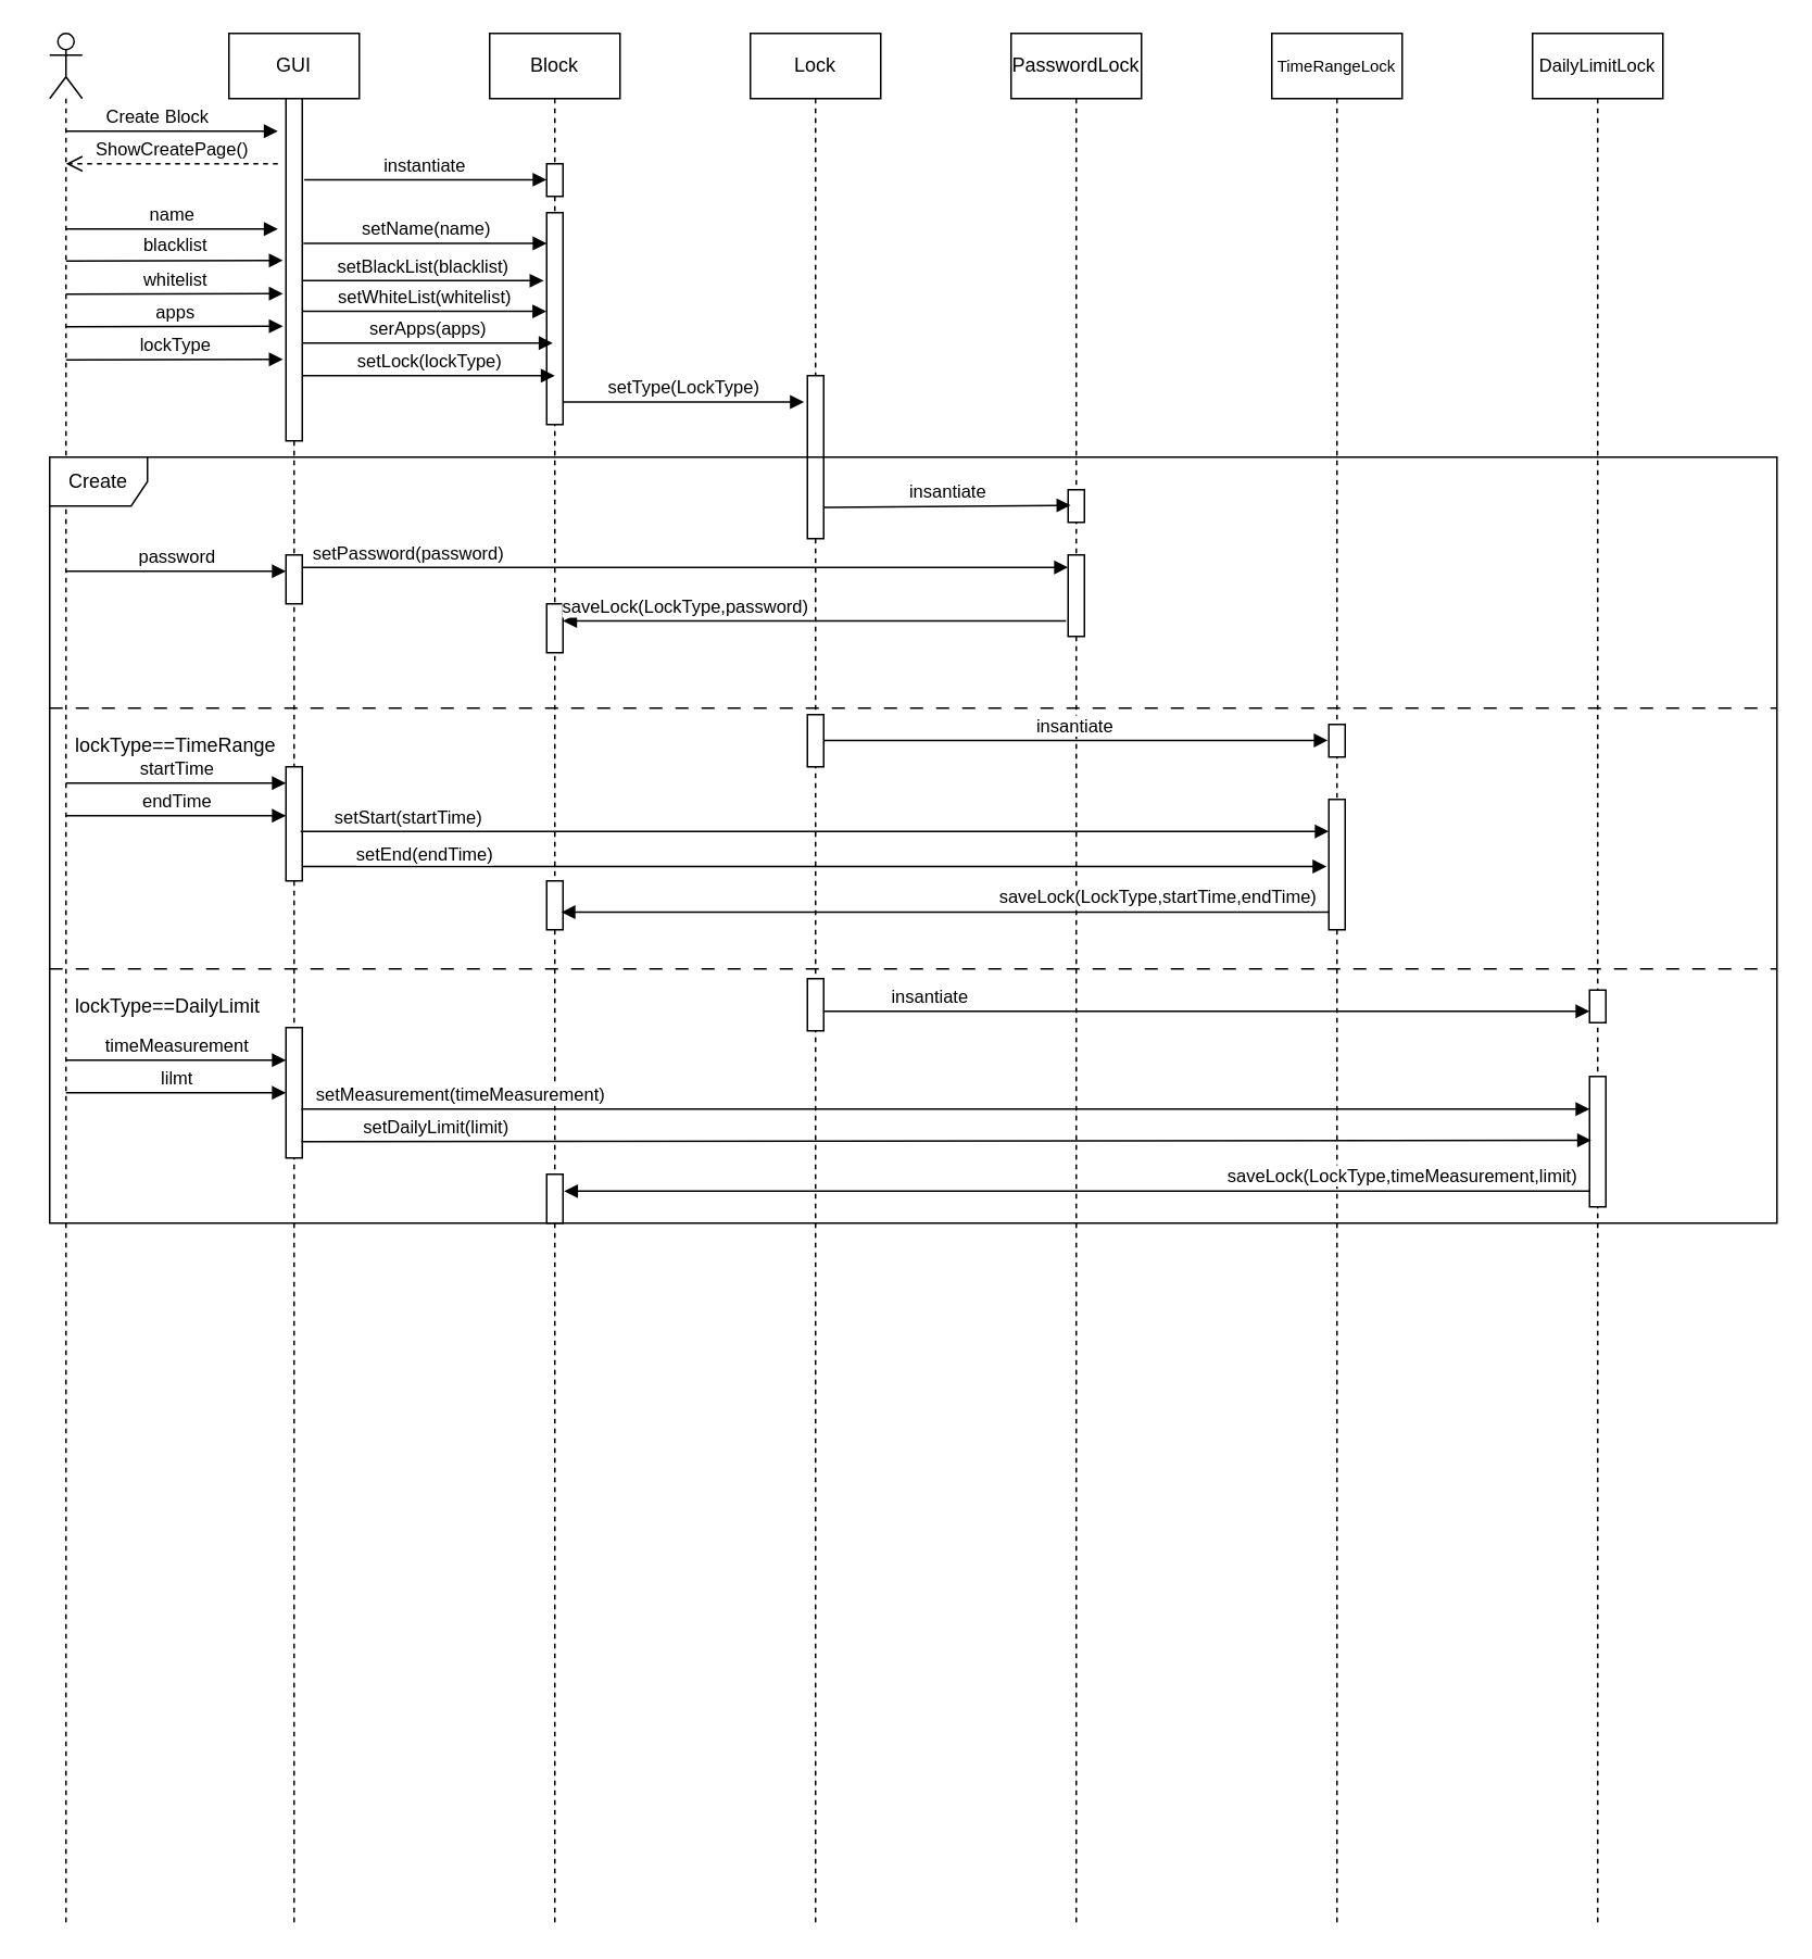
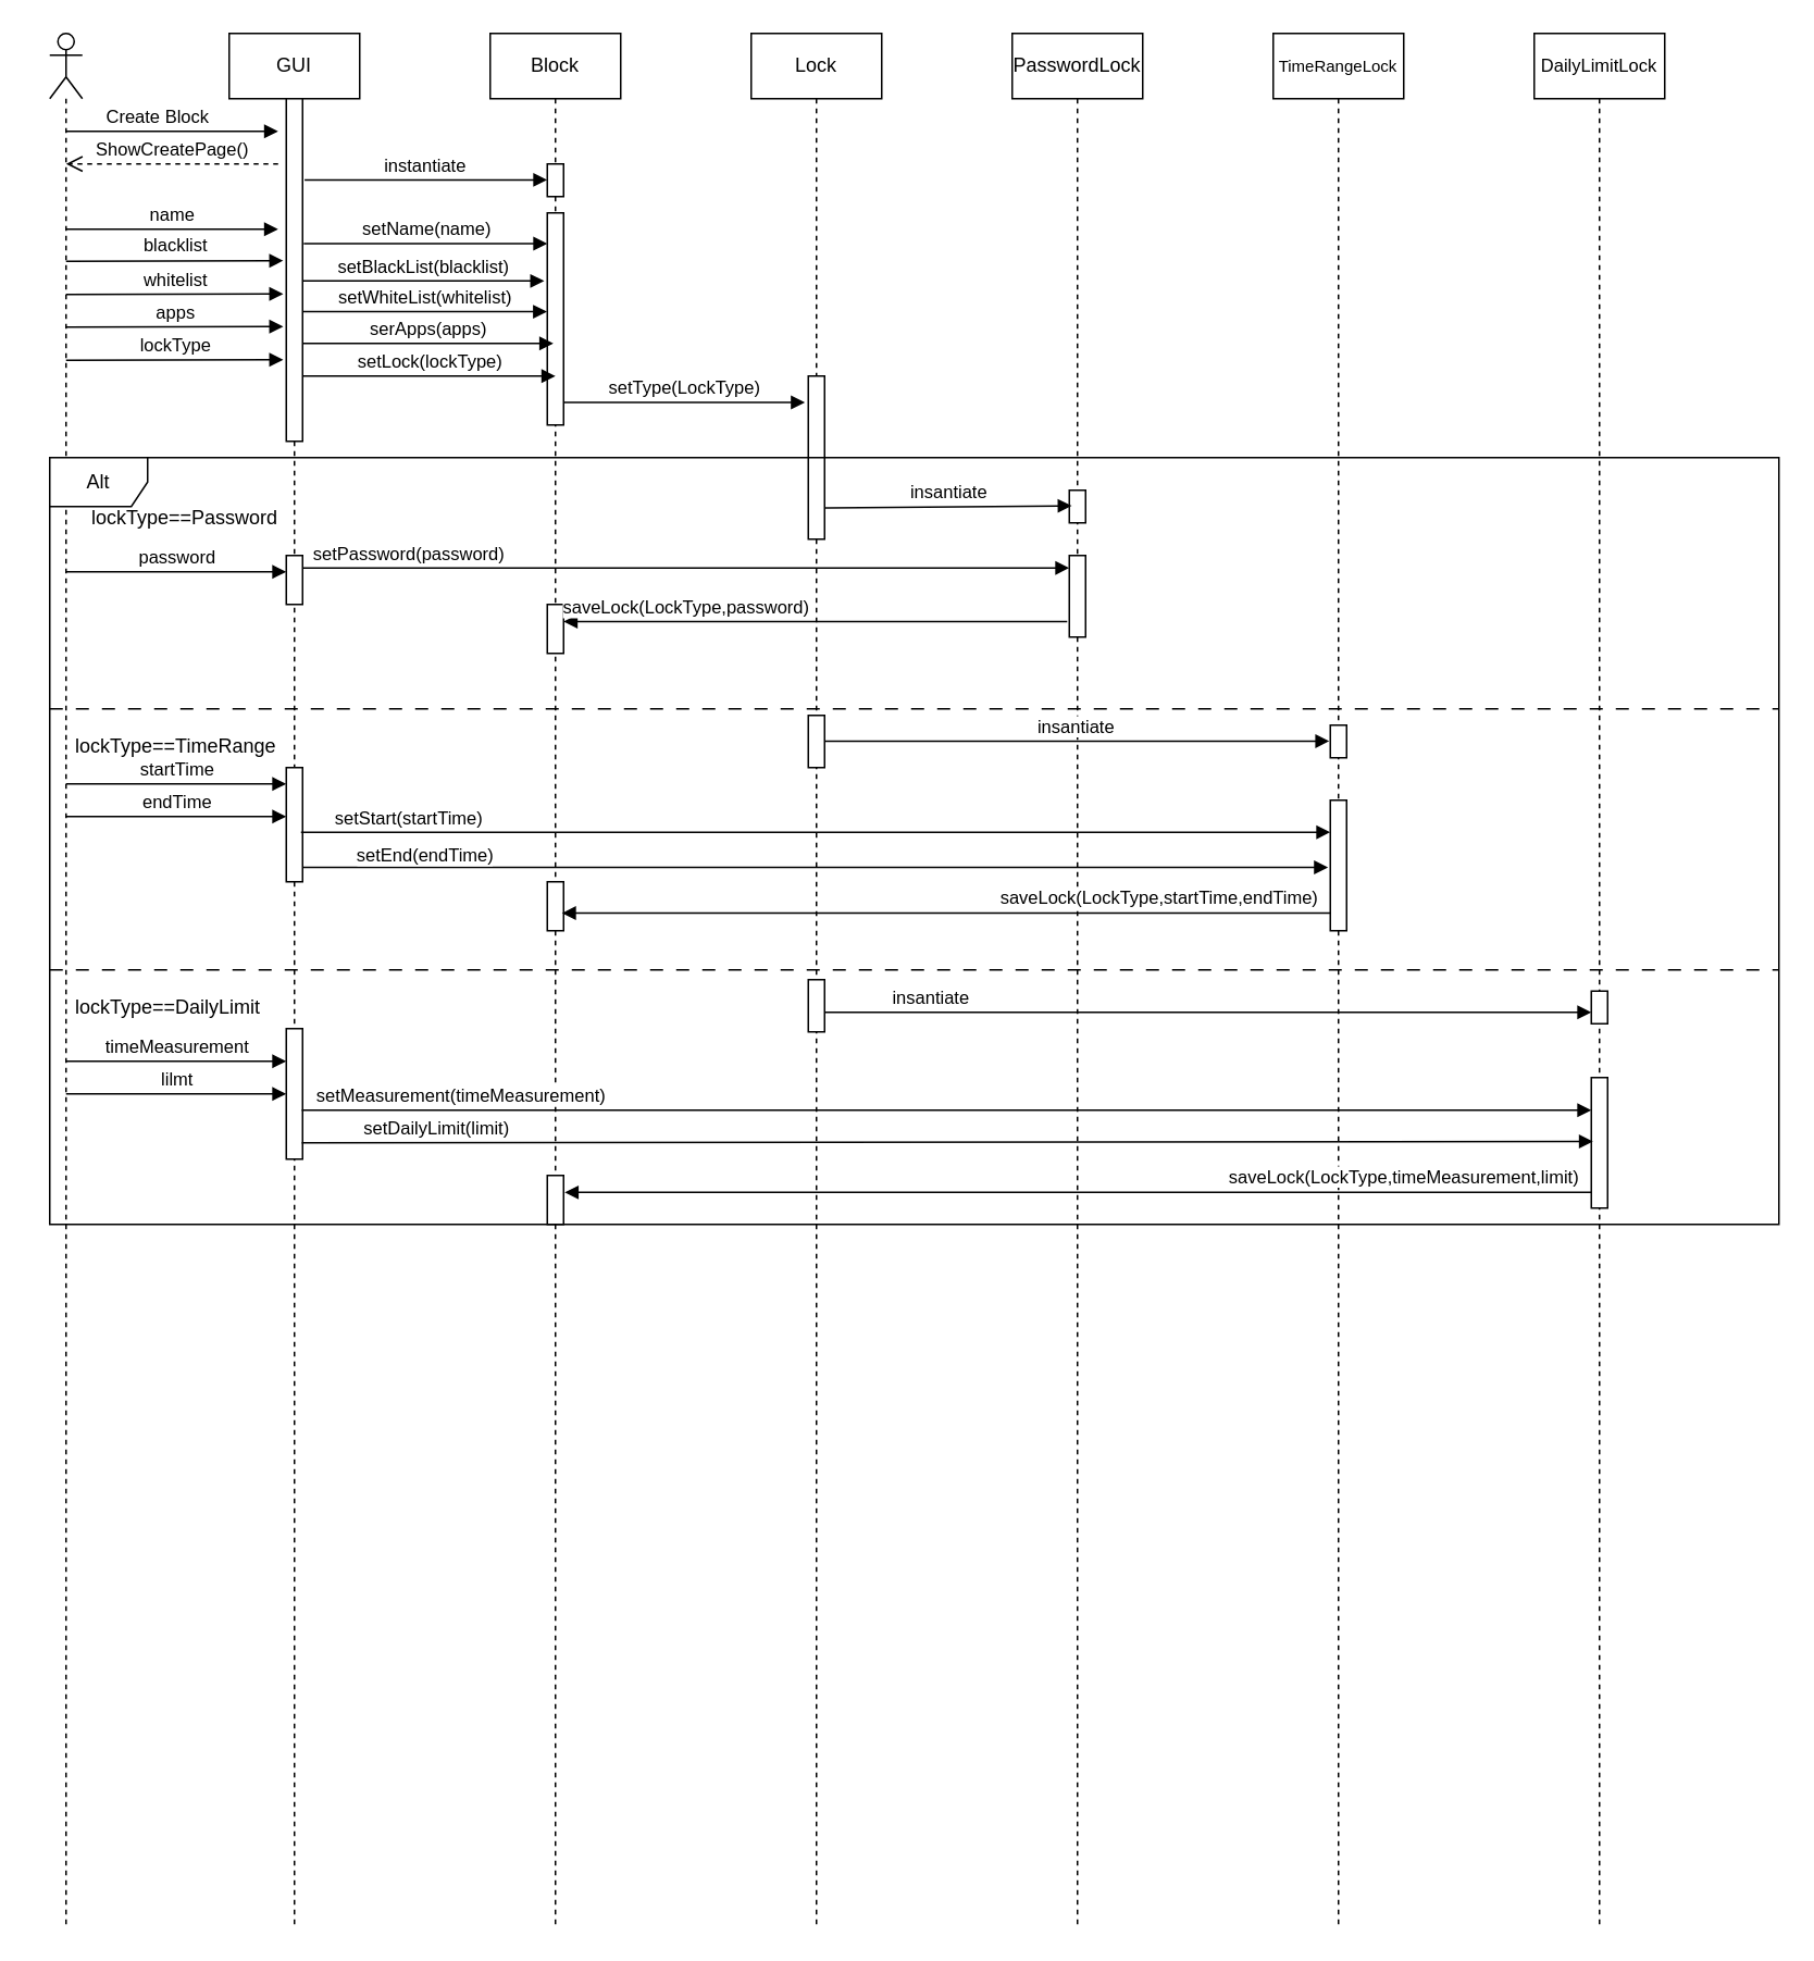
- <mxCell id="44" value="Create" style="shape=umlFrame;whiteSpace=wrap;html=1;movable=1;resizable=1;rotatable=1;deletable=1;editable=1;connectable=1;" parent="1" vertex="1"><mxGeometry x="30" y="280" width="1060" height="470" as="geometry" /></mxCell>
+ <mxCell id="44" value="Alt" style="shape=umlFrame;whiteSpace=wrap;html=1;movable=1;resizable=1;rotatable=1;deletable=1;editable=1;connectable=1;" parent="1" vertex="1"><mxGeometry x="30" y="280" width="1060" height="470" as="geometry" /></mxCell>
+ <mxCell id="45" value="lockType==Password" style="text;strokeColor=none;fillColor=none;align=left;verticalAlign=middle;spacingTop=-1;spacingLeft=4;spacingRight=4;rotatable=0;labelPosition=right;points=[];portConstraint=eastwest;" parent="1" vertex="1"><mxGeometry x="30" y="310" width="20" height="14" as="geometry" /></mxCell>
